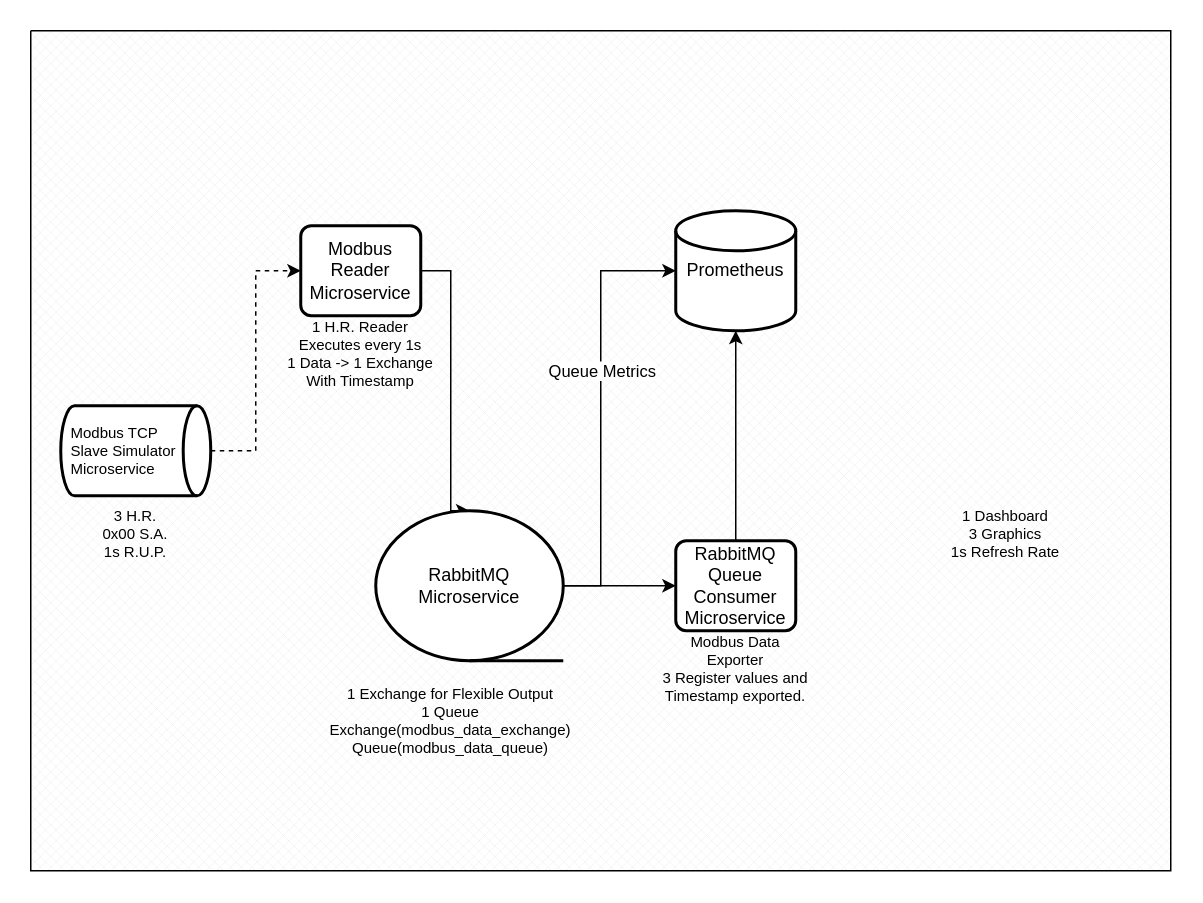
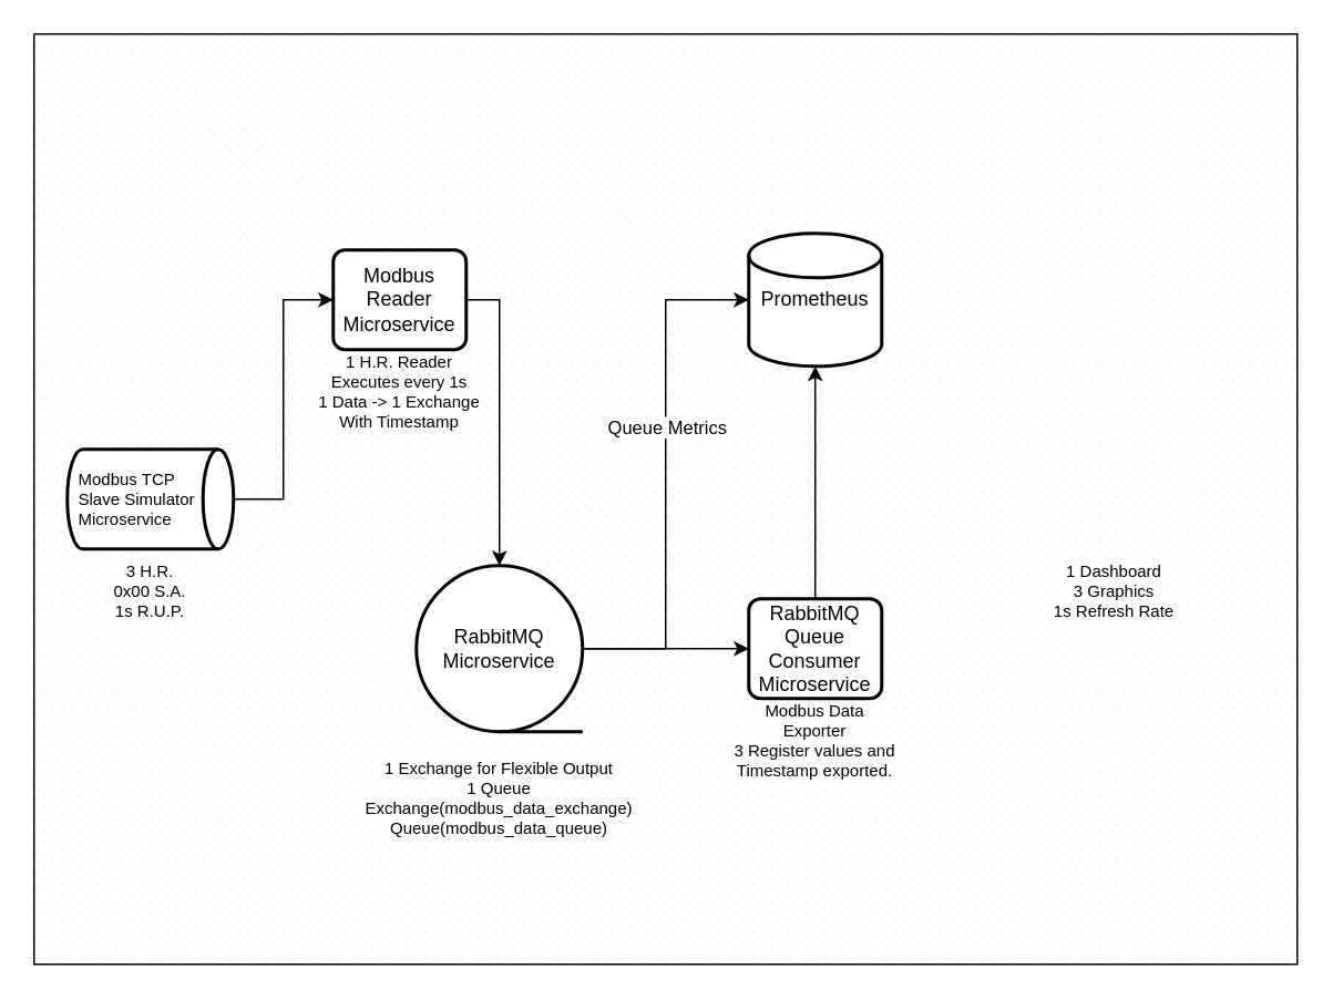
- <mxCell id="4" style="edgeStyle=orthogonalEdgeStyle;rounded=0;orthogonalLoop=1;jettySize=auto;html=1;entryX=0;entryY=0.5;entryDx=0;entryDy=0;dashed=1;" edge="1" parent="1" source="5" target="8"><mxGeometry relative="1" as="geometry" /></mxCell>
+ <mxCell id="4" style="edgeStyle=orthogonalEdgeStyle;rounded=0;orthogonalLoop=1;jettySize=auto;html=1;entryX=0;entryY=0.5;entryDx=0;entryDy=0;" edge="1" parent="1" source="5" target="8"><mxGeometry relative="1" as="geometry" /></mxCell>
- <mxCell id="11" value="RabbitMQ Microservice" style="strokeWidth=2;html=1;shape=mxgraph.flowchart.sequential_data;whiteSpace=wrap;" vertex="1" parent="1"><mxGeometry x="250" y="340" width="125" height="100" as="geometry" /></mxCell>
+ <mxCell id="11" value="RabbitMQ Microservice" style="strokeWidth=2;html=1;shape=mxgraph.flowchart.sequential_data;whiteSpace=wrap;" vertex="1" parent="1"><mxGeometry x="250" y="340" width="100" height="100" as="geometry" /></mxCell>
